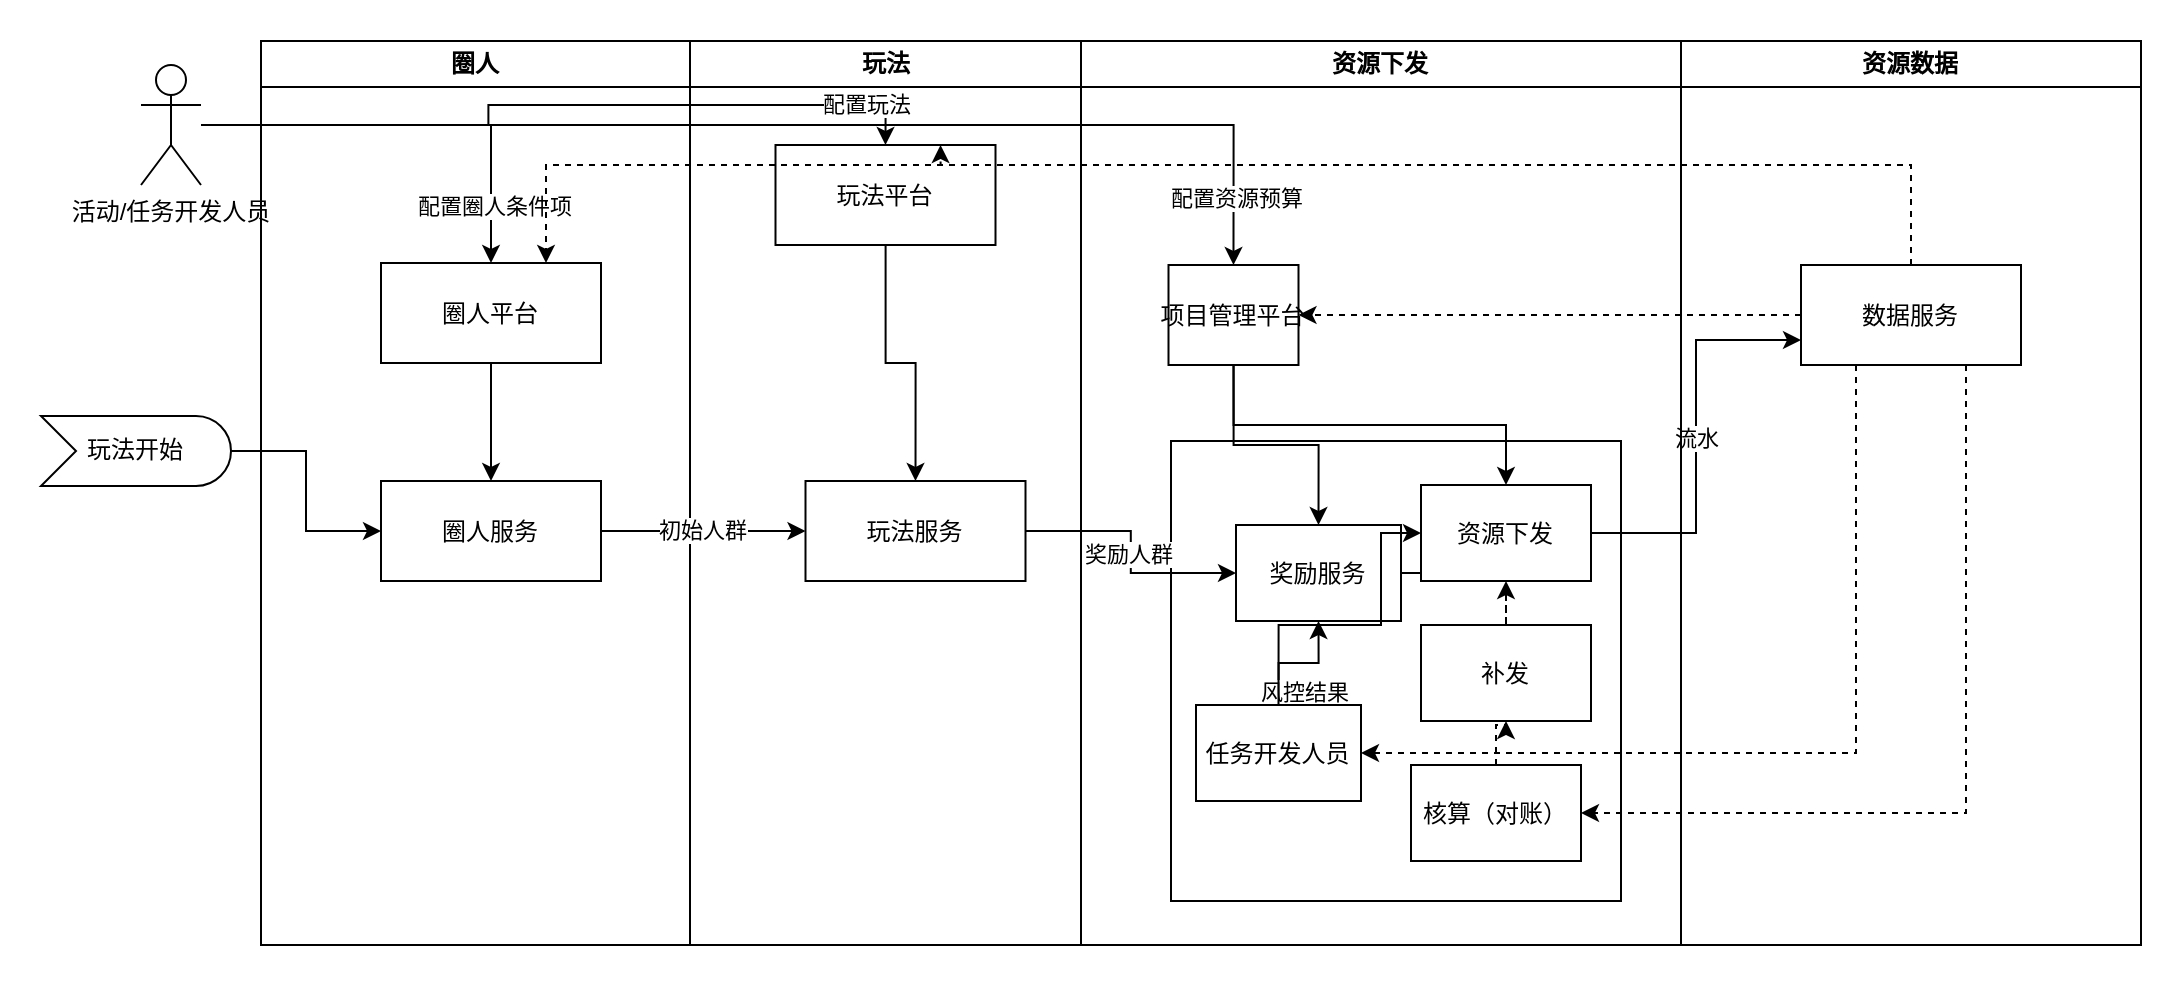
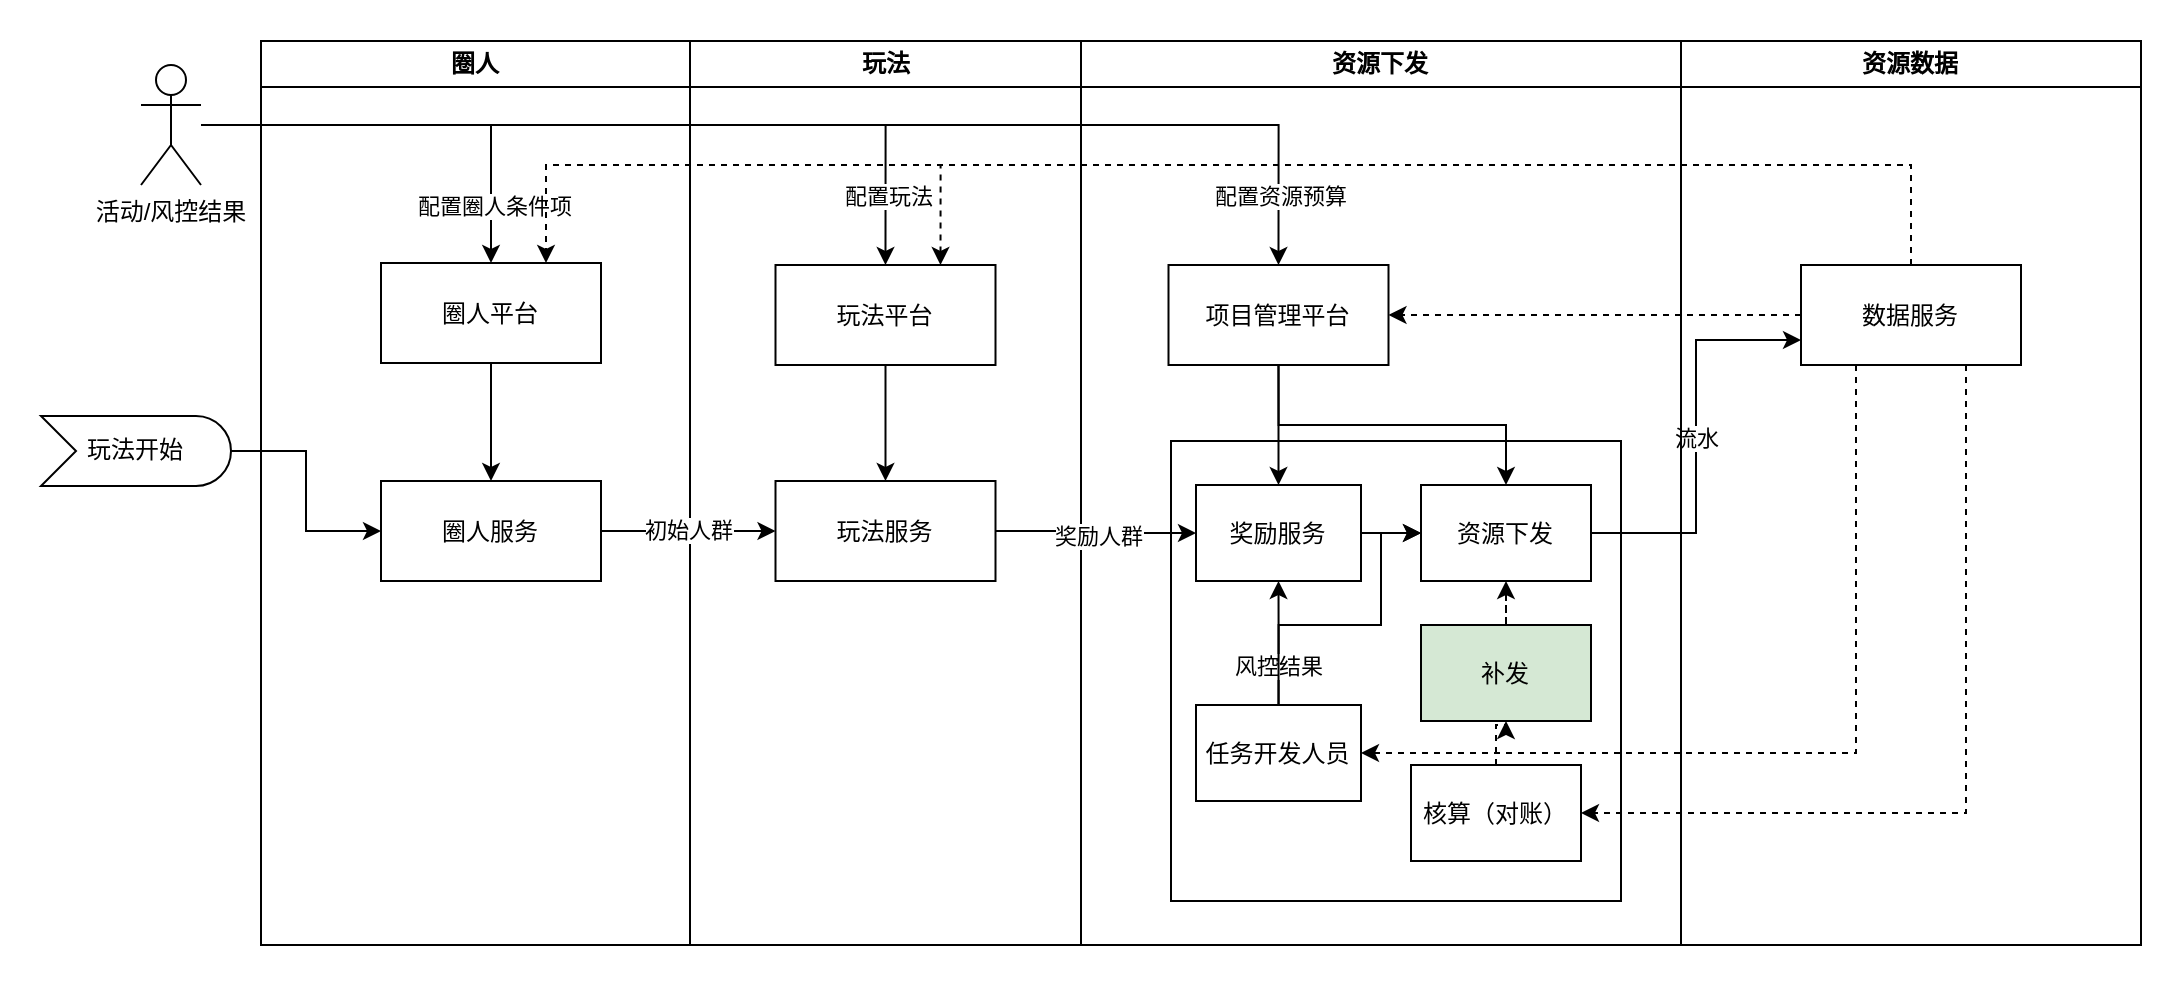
- <mxCell id="8" value="玩法平台" style="" parent="6" vertex="1"><mxGeometry x="42.75" y="52" width="110" height="50" as="geometry" /></mxCell>
+ <mxCell id="8" value="玩法平台" style="" parent="6" vertex="1"><mxGeometry x="42.75" y="112" width="110" height="50" as="geometry" /></mxCell>
- <mxCell id="32" value="活动/任务开发人员" style="shape=umlActor;verticalLabelPosition=bottom;verticalAlign=top;html=1;outlineConnect=0;" parent="1" vertex="1"><mxGeometry x="70" y="32" width="30" height="60" as="geometry" /></mxCell>
+ <mxCell id="32" value="活动/风控结果" style="shape=umlActor;verticalLabelPosition=bottom;verticalAlign=top;html=1;outlineConnect=0;" parent="1" vertex="1"><mxGeometry x="70" y="32" width="30" height="60" as="geometry" /></mxCell>
- <mxCell id="13" value="项目管理平台" style="" parent="10" vertex="1"><mxGeometry x="43.75" y="112" width="65" height="50" as="geometry" /></mxCell>
+ <mxCell id="13" value="项目管理平台" style="" parent="10" vertex="1"><mxGeometry x="43.75" y="112" width="110" height="50" as="geometry" /></mxCell>
- <mxCell id="9" value="玩法服务" style="" parent="6" vertex="1"><mxGeometry x="57.75" y="220" width="110" height="50" as="geometry" /></mxCell>
+ <mxCell id="9" value="玩法服务" style="" parent="6" vertex="1"><mxGeometry x="42.75" y="220" width="110" height="50" as="geometry" /></mxCell>
- <mxCell id="15" value="奖励服务" style="" parent="10" vertex="1"><mxGeometry x="77.5" y="242" width="82.5" height="48" as="geometry" /></mxCell>
+ <mxCell id="15" value="奖励服务" style="" parent="10" vertex="1"><mxGeometry x="57.5" y="222" width="82.5" height="48" as="geometry" /></mxCell>
- <mxCell id="23" value="补发" style="" vertex="1" parent="10"><mxGeometry x="170" y="292" width="85" height="48" as="geometry" /></mxCell>
+ <mxCell id="23" value="补发" style="fillColor=#d5e8d4;" vertex="1" parent="10"><mxGeometry x="170" y="292" width="85" height="48" as="geometry" /></mxCell>
